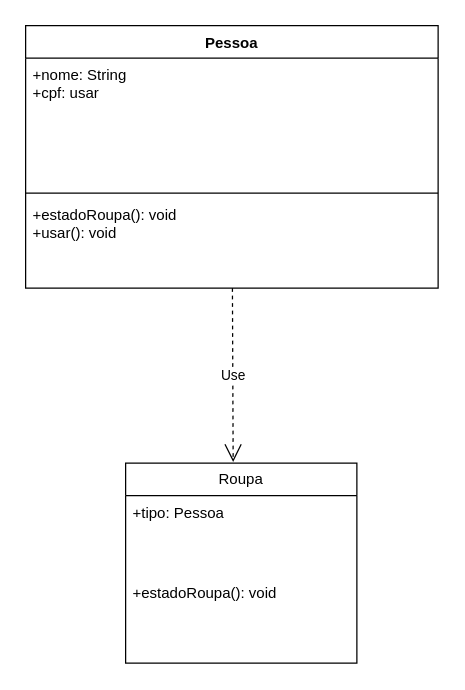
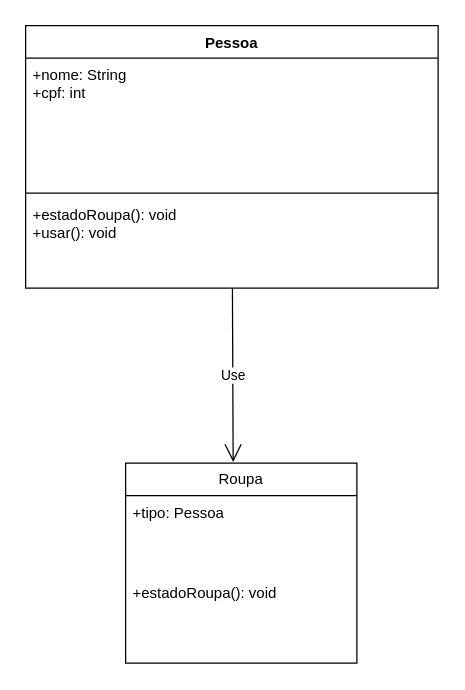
- <mxCell id="3" value="+nome: String&lt;div&gt;+cpf: usar&lt;/div&gt;&lt;div&gt;&lt;br&gt;&lt;/div&gt;" style="text;strokeColor=none;fillColor=none;align=left;verticalAlign=top;spacingLeft=4;spacingRight=4;overflow=hidden;rotatable=0;points=[[0,0.5],[1,0.5]];portConstraint=eastwest;whiteSpace=wrap;html=1;" vertex="1" parent="2"><mxGeometry y="26" width="330" height="104" as="geometry" /></mxCell>
+ <mxCell id="3" value="+nome: String&lt;div&gt;+cpf: int&lt;/div&gt;&lt;div&gt;&lt;br&gt;&lt;/div&gt;" style="text;strokeColor=none;fillColor=none;align=left;verticalAlign=top;spacingLeft=4;spacingRight=4;overflow=hidden;rotatable=0;points=[[0,0.5],[1,0.5]];portConstraint=eastwest;whiteSpace=wrap;html=1;" vertex="1" parent="2"><mxGeometry y="26" width="330" height="104" as="geometry" /></mxCell>
- <mxCell id="9" value="Use" style="endArrow=open;endSize=12;dashed=1;html=1;entryX=0.465;entryY=-0.006;entryDx=0;entryDy=0;entryPerimeter=0;" edge="1" parent="1" source="2" target="6"><mxGeometry width="160" relative="1" as="geometry"><mxPoint x="180" y="490" as="sourcePoint" /><mxPoint x="340" y="490" as="targetPoint" /></mxGeometry></mxCell>
+ <mxCell id="9" value="Use" style="endArrow=open;endSize=12;dashed=0;html=1;entryX=0.465;entryY=-0.006;entryDx=0;entryDy=0;entryPerimeter=0;" edge="1" parent="1" source="2" target="6"><mxGeometry width="160" relative="1" as="geometry"><mxPoint x="180" y="490" as="sourcePoint" /><mxPoint x="340" y="490" as="targetPoint" /></mxGeometry></mxCell>
